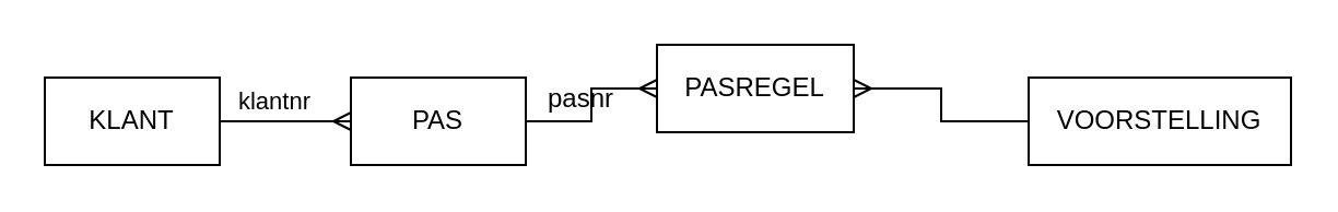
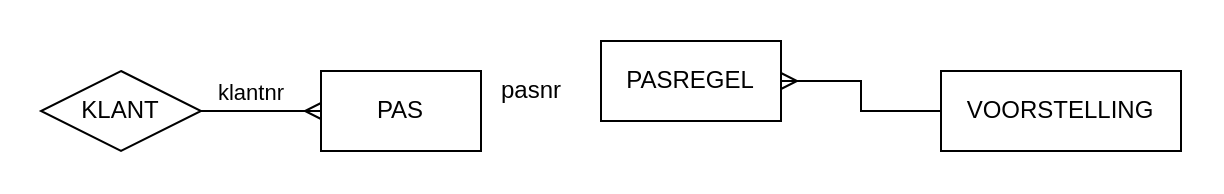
- <mxCell id="5" value="" style="edgeStyle=orthogonalEdgeStyle;rounded=0;orthogonalLoop=1;jettySize=auto;html=1;startArrow=none;startFill=0;endArrow=ERmany;endFill=0;" edge="1" parent="1" source="6" target="8"><mxGeometry relative="1" as="geometry" /></mxCell>
- <mxCell id="4" value="KLANT" style="rounded=0;whiteSpace=wrap;html=1;" parent="1" vertex="1"><mxGeometry x="20" y="35" width="80" height="40" as="geometry" /></mxCell>
+ <mxCell id="4" value="KLANT" style="rhombus;whiteSpace=wrap;html=1;" parent="1" vertex="1"><mxGeometry x="20" y="35" width="80" height="40" as="geometry" /></mxCell>
